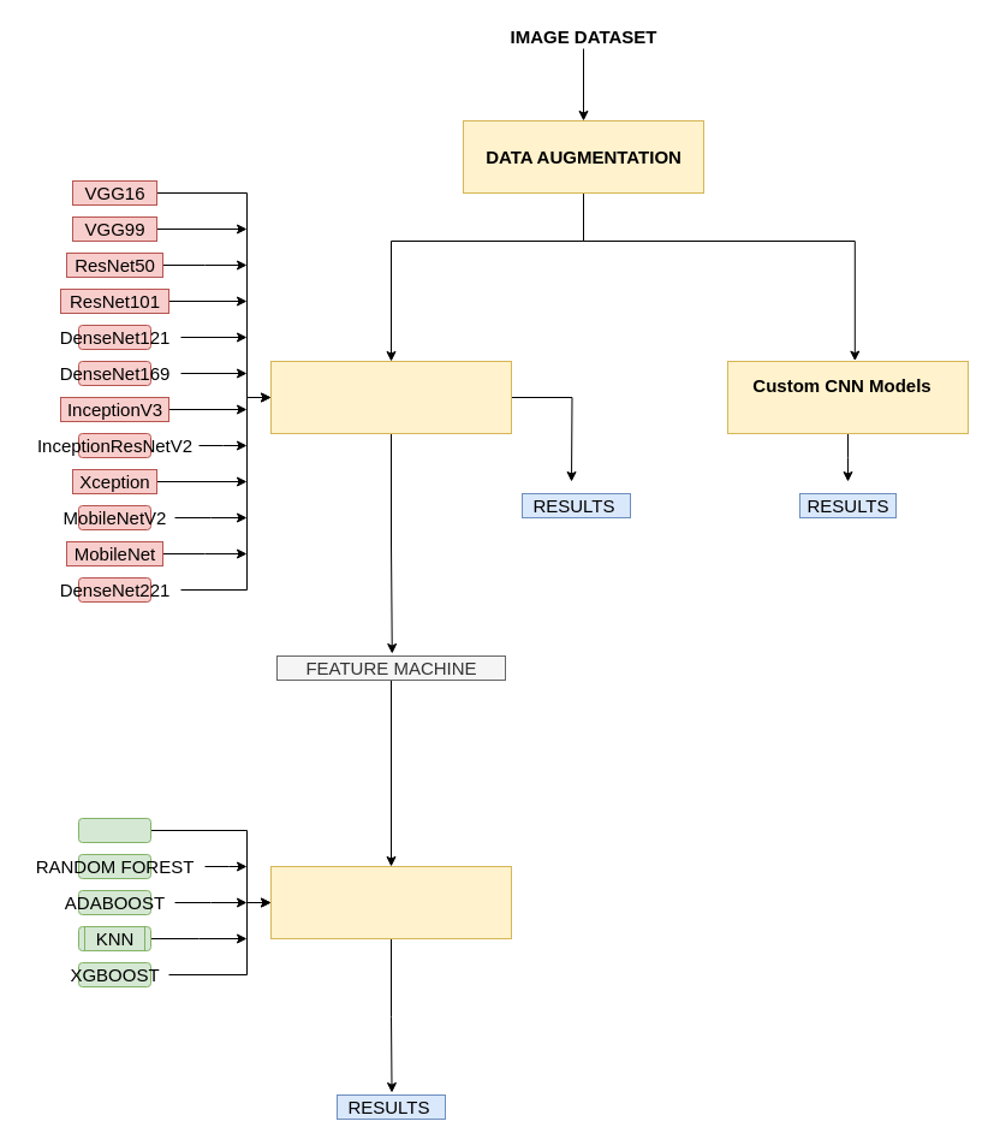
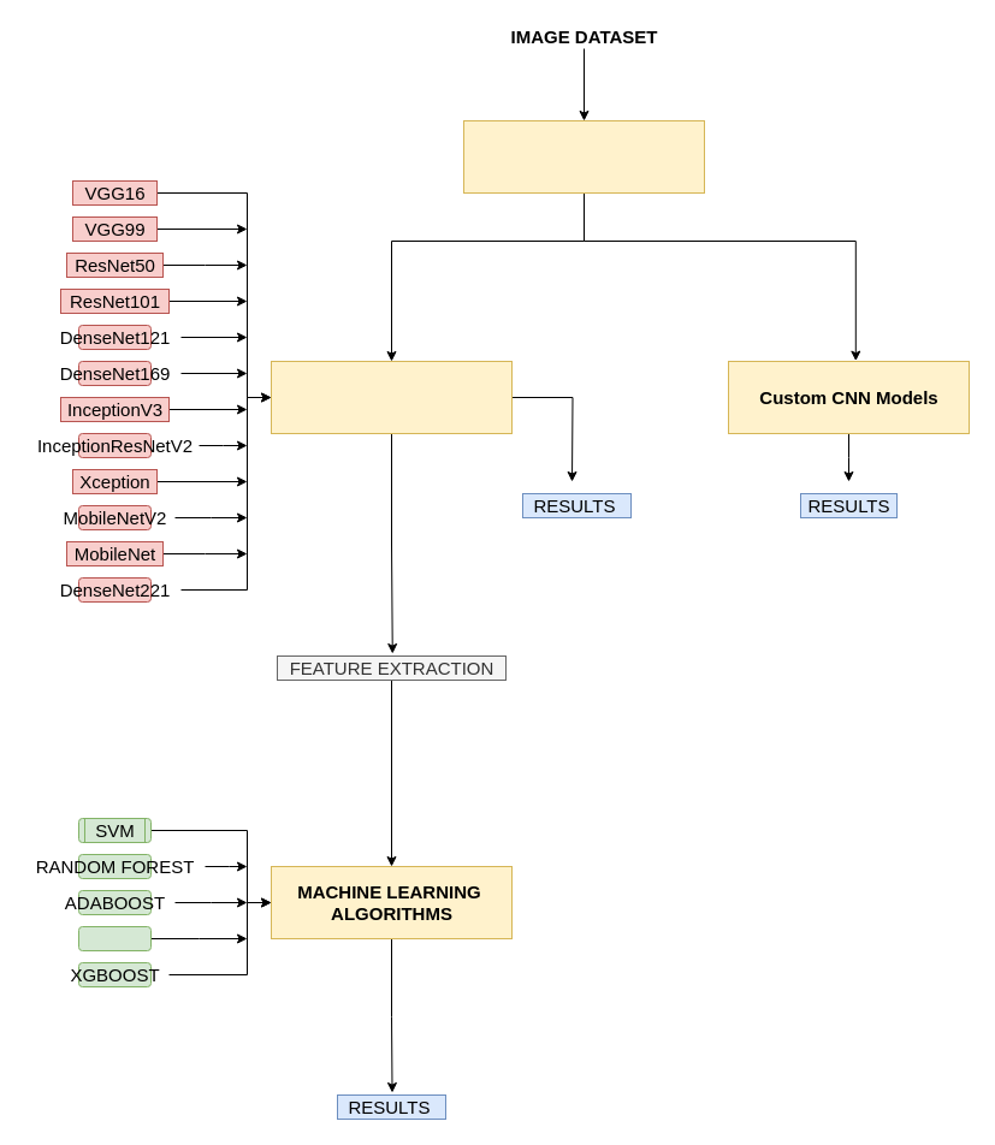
- <mxCell id="7" value="DATA AUGMENTATION" style="text;html=1;resizable=0;autosize=1;align=center;verticalAlign=middle;points=[];fillColor=none;strokeColor=none;rounded=0;fontStyle=1;fontSize=15;" vertex="1" parent="1"><mxGeometry x="395" y="120" width="180" height="20" as="geometry" /></mxCell>
- <mxCell id="13" value="Custom CNN Models" style="text;html=1;resizable=0;autosize=1;align=center;verticalAlign=middle;points=[];fillColor=none;strokeColor=none;rounded=0;fontStyle=1;fontSize=15;" vertex="1" parent="1"><mxGeometry x="620" y="310" width="160" height="20" as="geometry" /></mxCell>
+ <mxCell id="13" value="Custom CNN Models" style="text;html=1;resizable=0;autosize=1;align=center;verticalAlign=middle;points=[];fillColor=none;strokeColor=none;rounded=0;fontStyle=1;fontSize=15;" vertex="1" parent="1"><mxGeometry x="625" y="320" width="160" height="20" as="geometry" /></mxCell>
- <mxCell id="54" value="&lt;span style=&quot;font-size: 15px ; font-weight: 400&quot;&gt;FEATURE MACHINE&lt;/span&gt;" style="text;html=1;resizable=0;autosize=1;align=center;verticalAlign=middle;points=[];fillColor=#f5f5f5;strokeColor=#666666;rounded=0;fontStyle=1;fontColor=#333333;" vertex="1" parent="1"><mxGeometry x="230" y="545" width="190" height="20" as="geometry" /></mxCell>
+ <mxCell id="54" value="&lt;span style=&quot;font-size: 15px ; font-weight: 400&quot;&gt;FEATURE EXTRACTION&lt;/span&gt;" style="text;html=1;resizable=0;autosize=1;align=center;verticalAlign=middle;points=[];fillColor=#f5f5f5;strokeColor=#666666;rounded=0;fontStyle=1;fontColor=#333333;" vertex="1" parent="1"><mxGeometry x="230" y="545" width="190" height="20" as="geometry" /></mxCell>
+ <mxCell id="64" value="SVM" style="text;html=1;resizable=0;autosize=1;align=center;verticalAlign=middle;points=[];fillColor=#d5e8d4;strokeColor=#82b366;rounded=0;fontSize=15;" vertex="1" parent="1"><mxGeometry x="70" y="680" width="50" height="20" as="geometry" /></mxCell>
+ <mxCell id="56" value="MACHINE LEARNING&amp;nbsp;&lt;br&gt;ALGORITHMS" style="text;html=1;resizable=0;autosize=1;align=center;verticalAlign=middle;points=[];rounded=0;fontStyle=1;fontSize=15;" vertex="1" parent="1"><mxGeometry x="240" y="730" width="170" height="40" as="geometry" /></mxCell>
- <mxCell id="67" value="KNN" style="text;html=1;resizable=0;autosize=1;align=center;verticalAlign=middle;points=[];fillColor=#d5e8d4;strokeColor=#82b366;rounded=0;fontSize=15;" vertex="1" parent="1"><mxGeometry x="70" y="770" width="50" height="20" as="geometry" /></mxCell>
